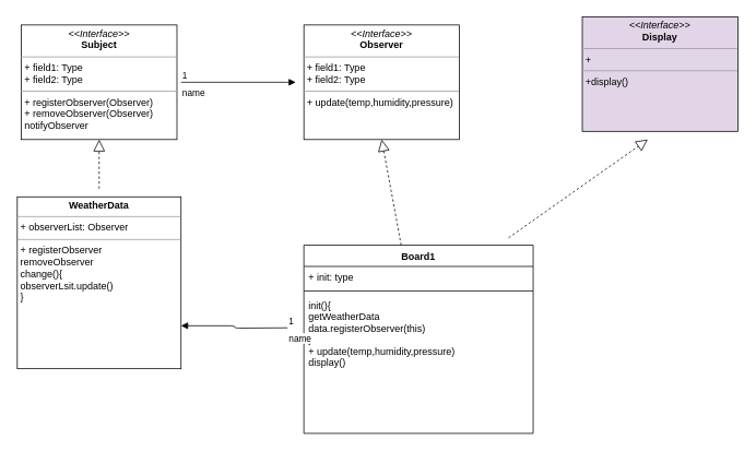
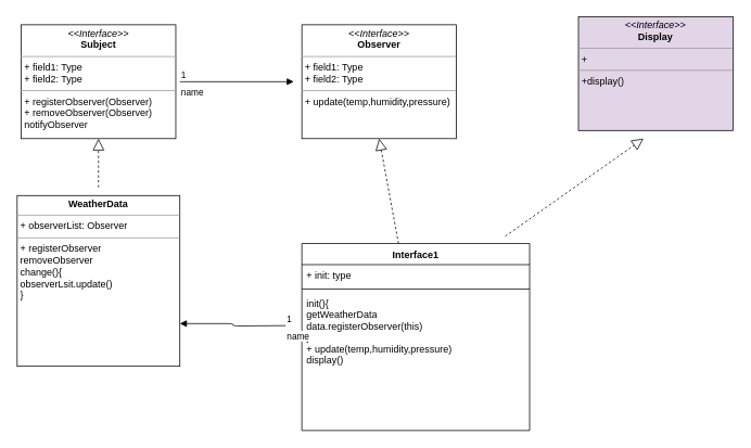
- <mxCell id="5" value="Board1" style="swimlane;fontStyle=1;align=center;verticalAlign=top;childLayout=stackLayout;horizontal=1;startSize=26;horizontalStack=0;resizeParent=1;resizeParentMax=0;resizeLast=0;collapsible=1;marginBottom=0;" vertex="1" parent="1"><mxGeometry x="370" y="299" width="280" height="230" as="geometry" /></mxCell>
+ <mxCell id="5" value="Interface1" style="swimlane;fontStyle=1;align=center;verticalAlign=top;childLayout=stackLayout;horizontal=1;startSize=26;horizontalStack=0;resizeParent=1;resizeParentMax=0;resizeLast=0;collapsible=1;marginBottom=0;" vertex="1" parent="1"><mxGeometry x="370" y="299" width="280" height="230" as="geometry" /></mxCell>
